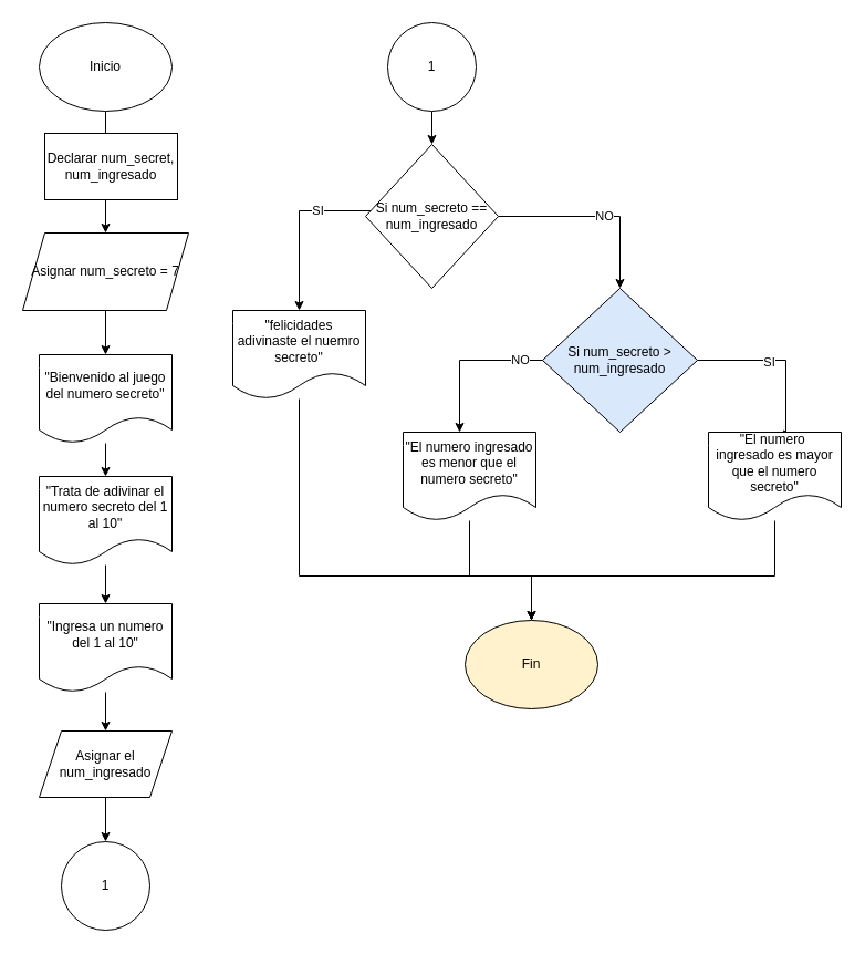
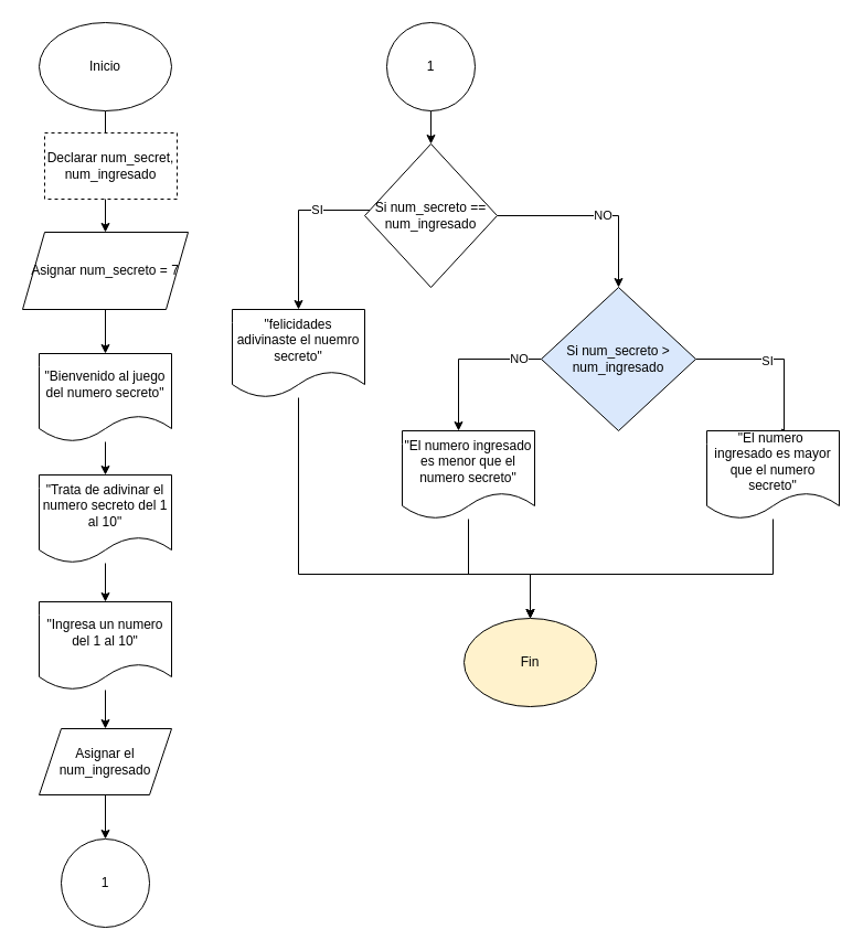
- <mxCell id="4" value="Declarar num_secret, num_ingresado" style="rounded=0;whiteSpace=wrap;html=1;" parent="1" vertex="1"><mxGeometry x="40" y="120" width="120" height="60" as="geometry" /></mxCell>
+ <mxCell id="4" value="Declarar num_secret, num_ingresado" style="rounded=0;whiteSpace=wrap;html=1;dashed=1;" parent="1" vertex="1"><mxGeometry x="40" y="120" width="120" height="60" as="geometry" /></mxCell>
